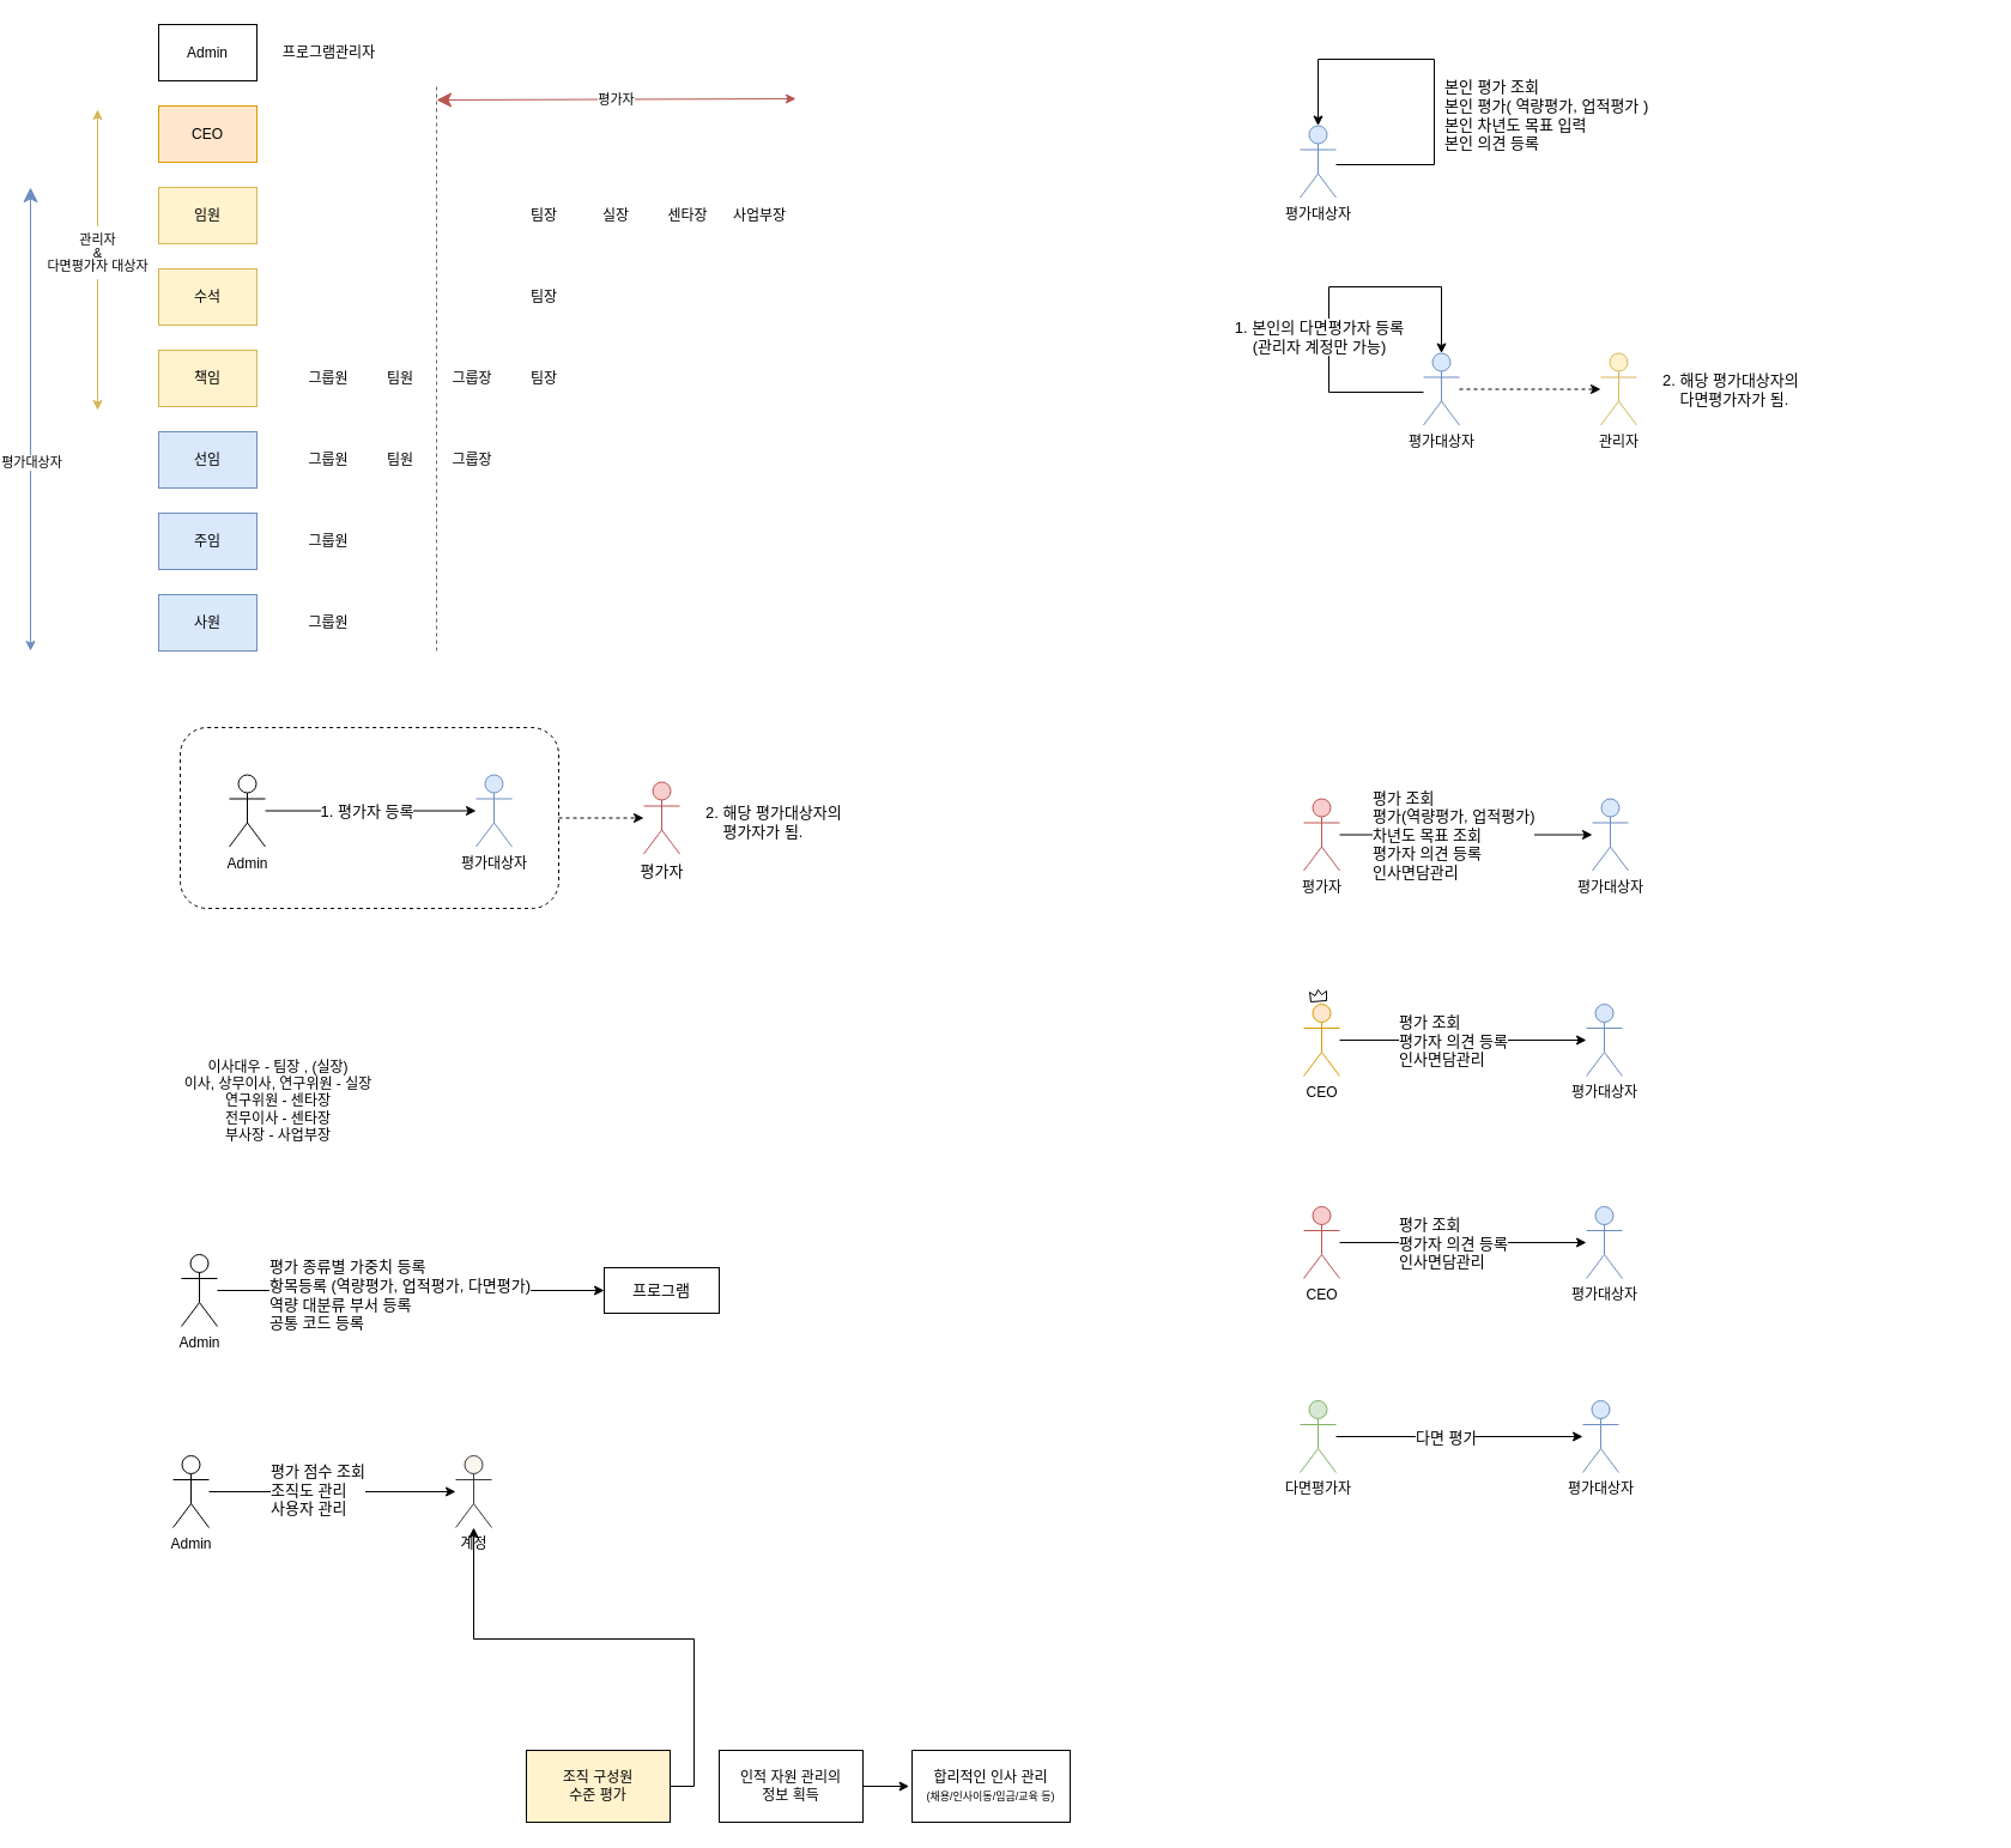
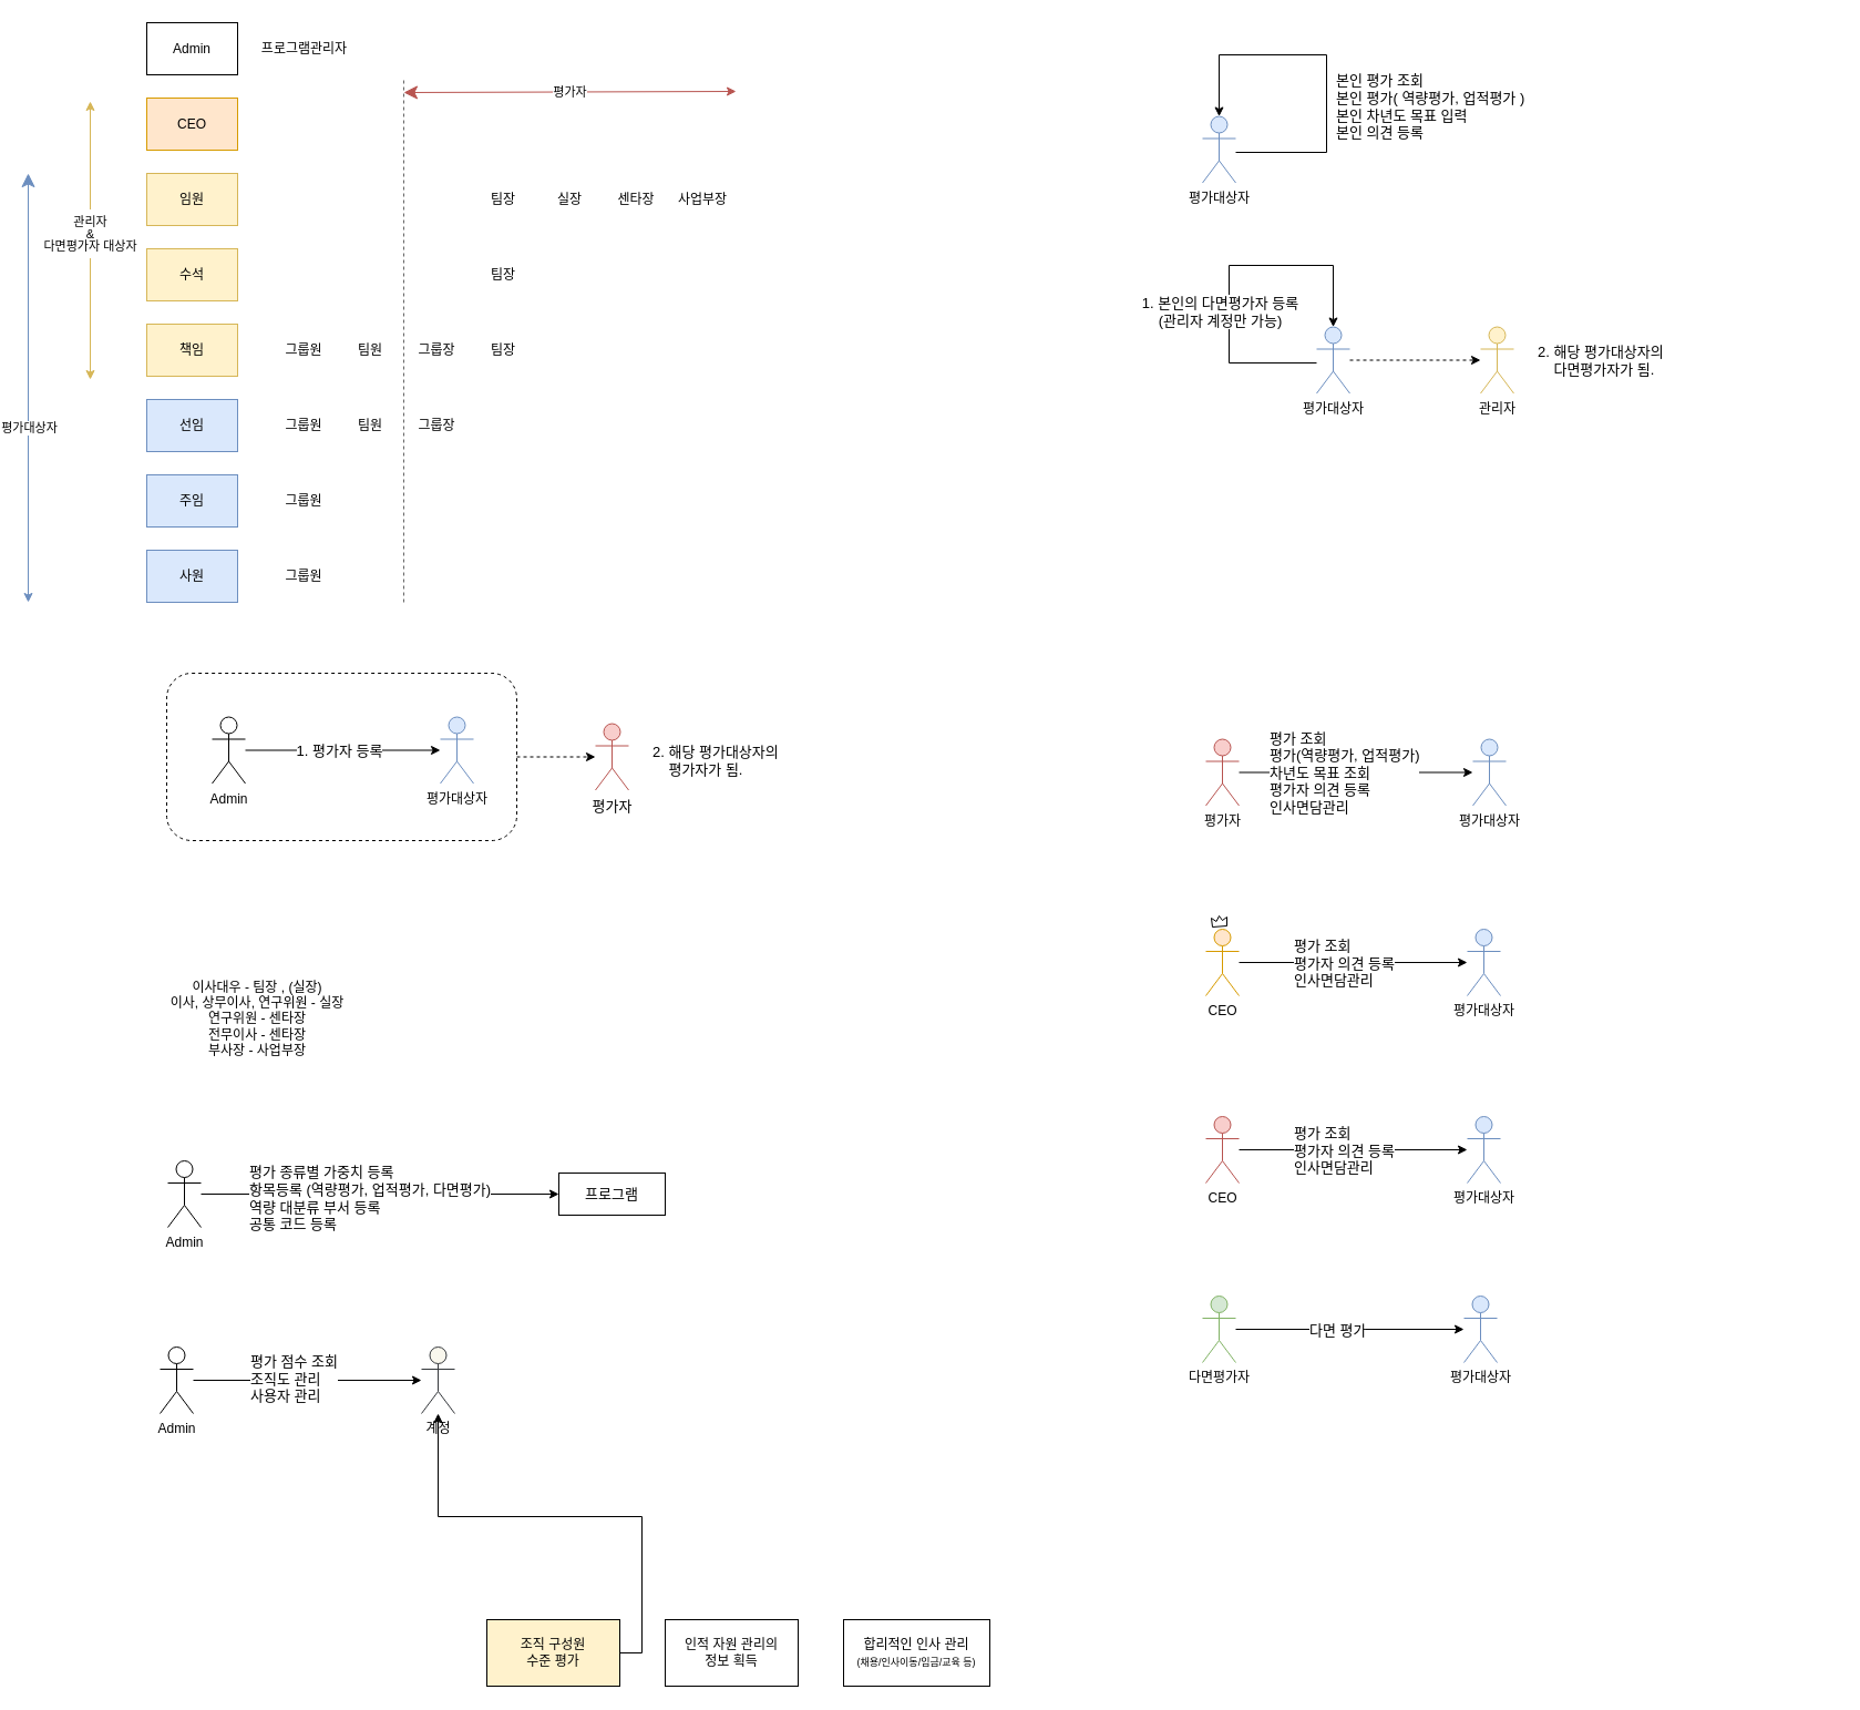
- <mxCell id="77" style="edgeStyle=orthogonalEdgeStyle;rounded=0;orthogonalLoop=1;jettySize=auto;html=1;exitX=1;exitY=0.5;exitDx=0;exitDy=0;entryX=-0.018;entryY=0.506;entryDx=0;entryDy=0;entryPerimeter=0;" edge="1" parent="1" source="78" target="79"><mxGeometry relative="1" as="geometry" /></mxCell>
